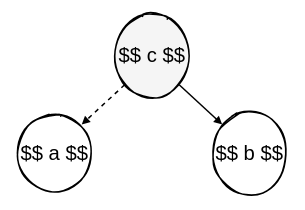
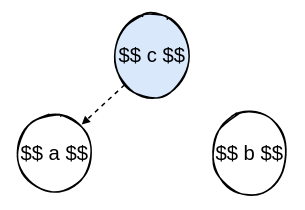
- <mxCell id="3" value="&lt;font style=&quot;font-size: 27px&quot;&gt;$$ c $$&lt;/font&gt;" style="ellipse;whiteSpace=wrap;html=1;strokeWidth=2;fillWeight=2;hachureGap=8;fillColor=#f5f5f5;fillStyle=solid;sketch=1;" parent="1" vertex="1"><mxGeometry x="150" y="20" width="103.5" height="108.0" as="geometry" /></mxCell>
+ <mxCell id="3" value="&lt;font style=&quot;font-size: 27px&quot;&gt;$$ c $$&lt;/font&gt;" style="ellipse;whiteSpace=wrap;html=1;strokeWidth=2;fillWeight=2;hachureGap=8;fillColor=#dae8fc;fillStyle=solid;sketch=1;" parent="1" vertex="1"><mxGeometry x="150" y="20" width="103.5" height="108.0" as="geometry" /></mxCell>
- <mxCell id="7" value="" style="endArrow=block;html=1;exitX=1;exitY=1;exitDx=0;exitDy=0;entryX=0;entryY=0;entryDx=0;entryDy=0;endFill=1;strokeWidth=2;" parent="6" source="3" target="2" edge="1"><mxGeometry width="50" height="50" relative="1" as="geometry"><mxPoint x="110.75" y="228" as="sourcePoint" /><mxPoint x="168.25" y="168" as="targetPoint" /></mxGeometry></mxCell>
